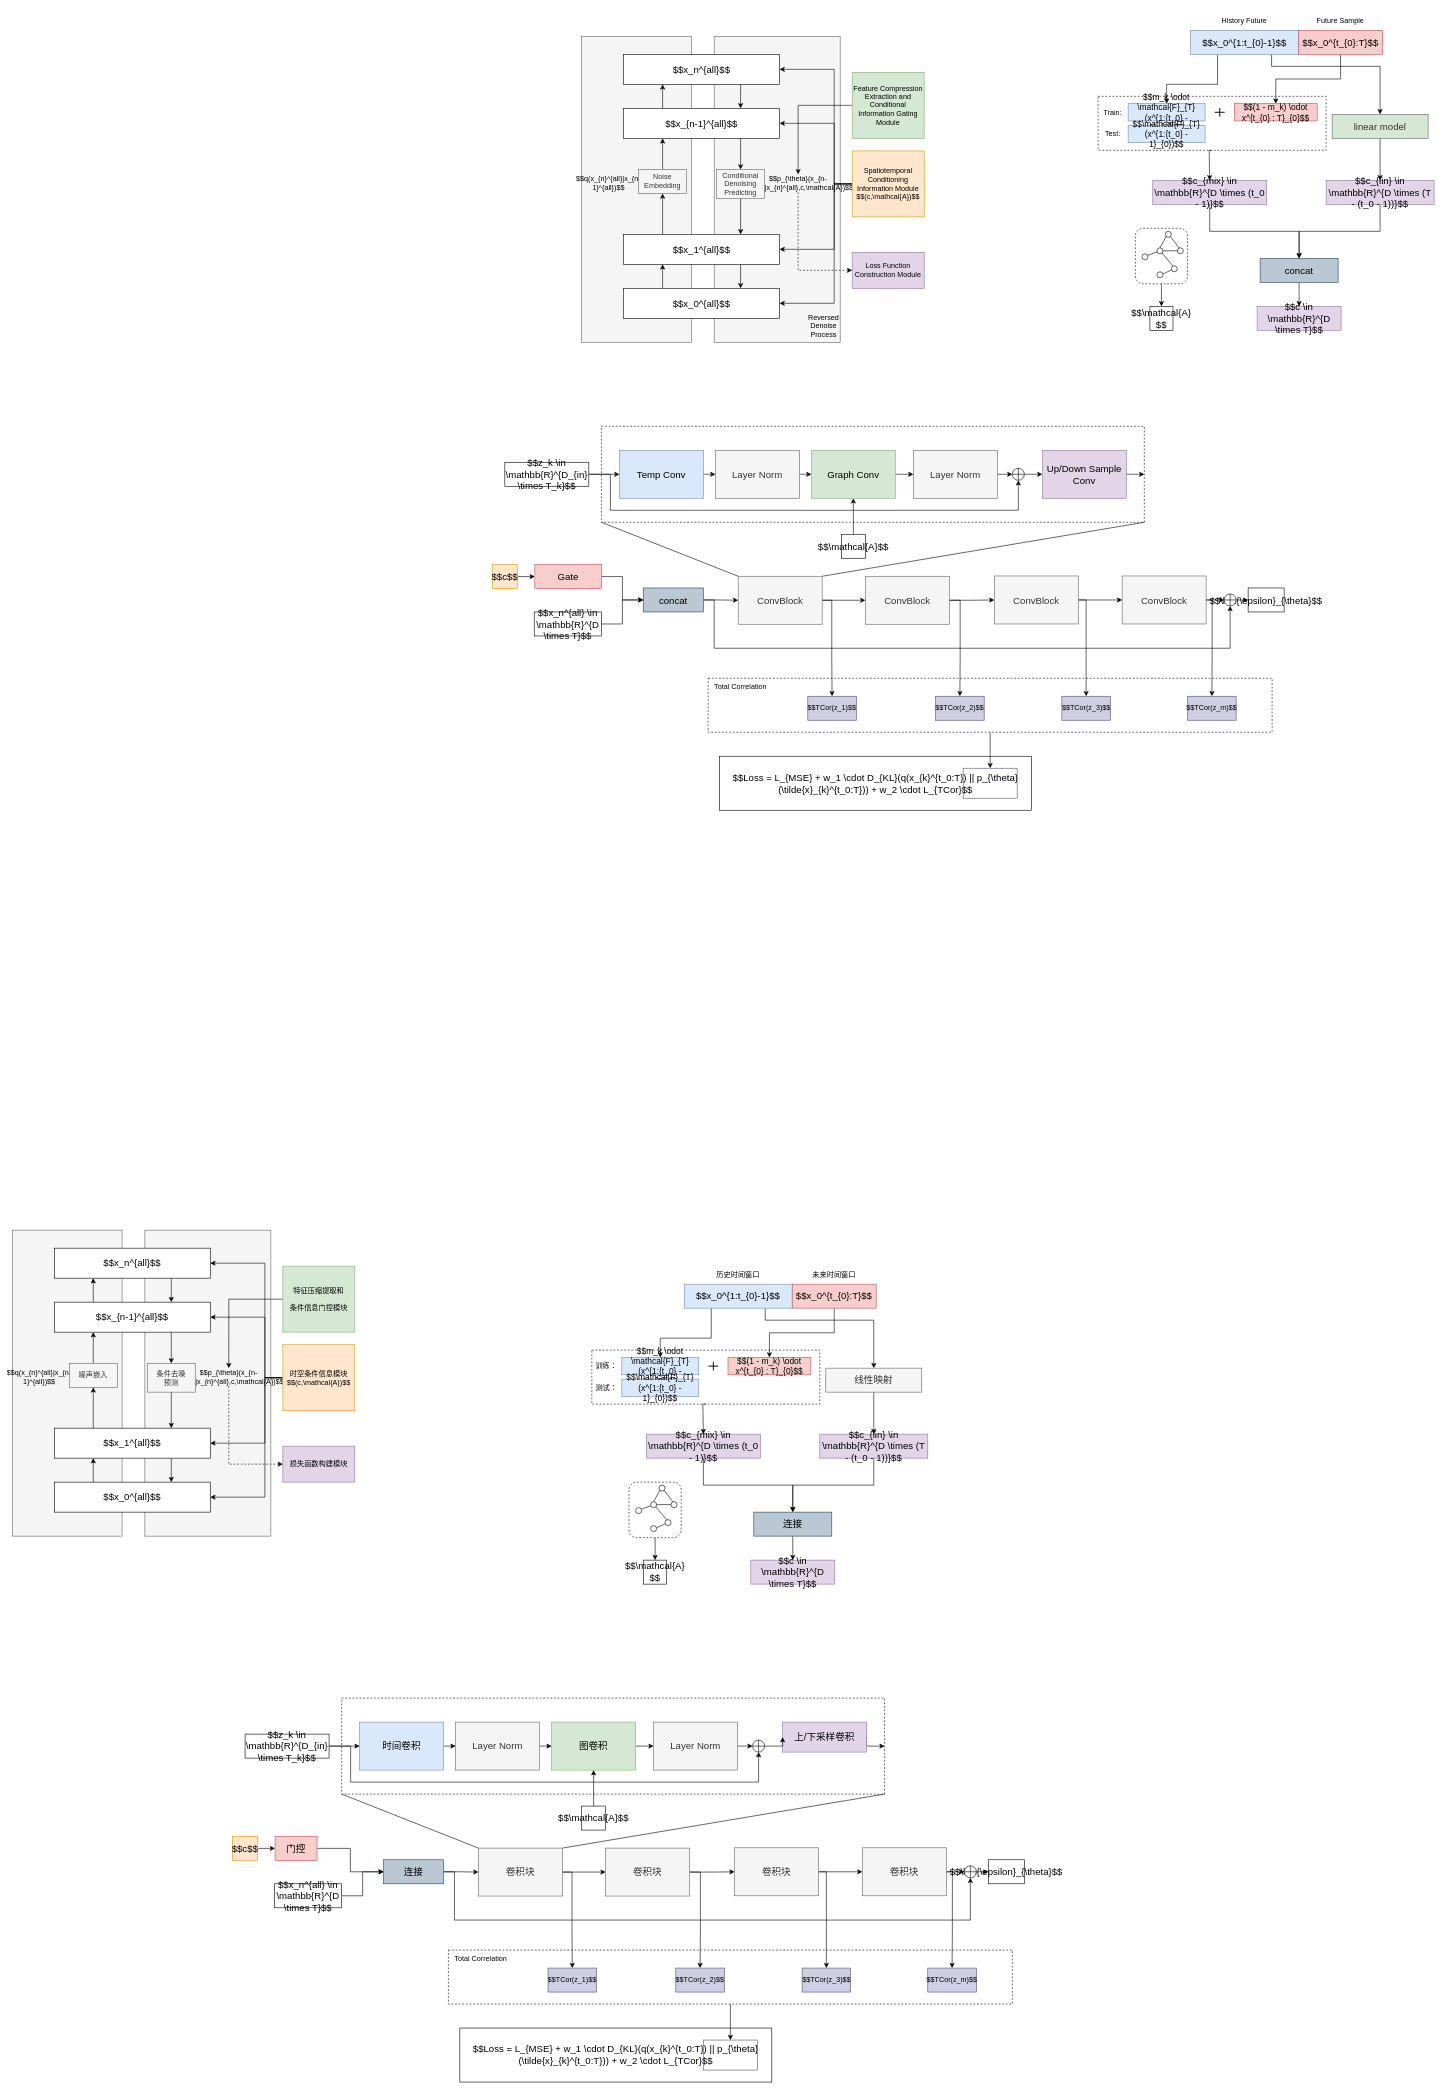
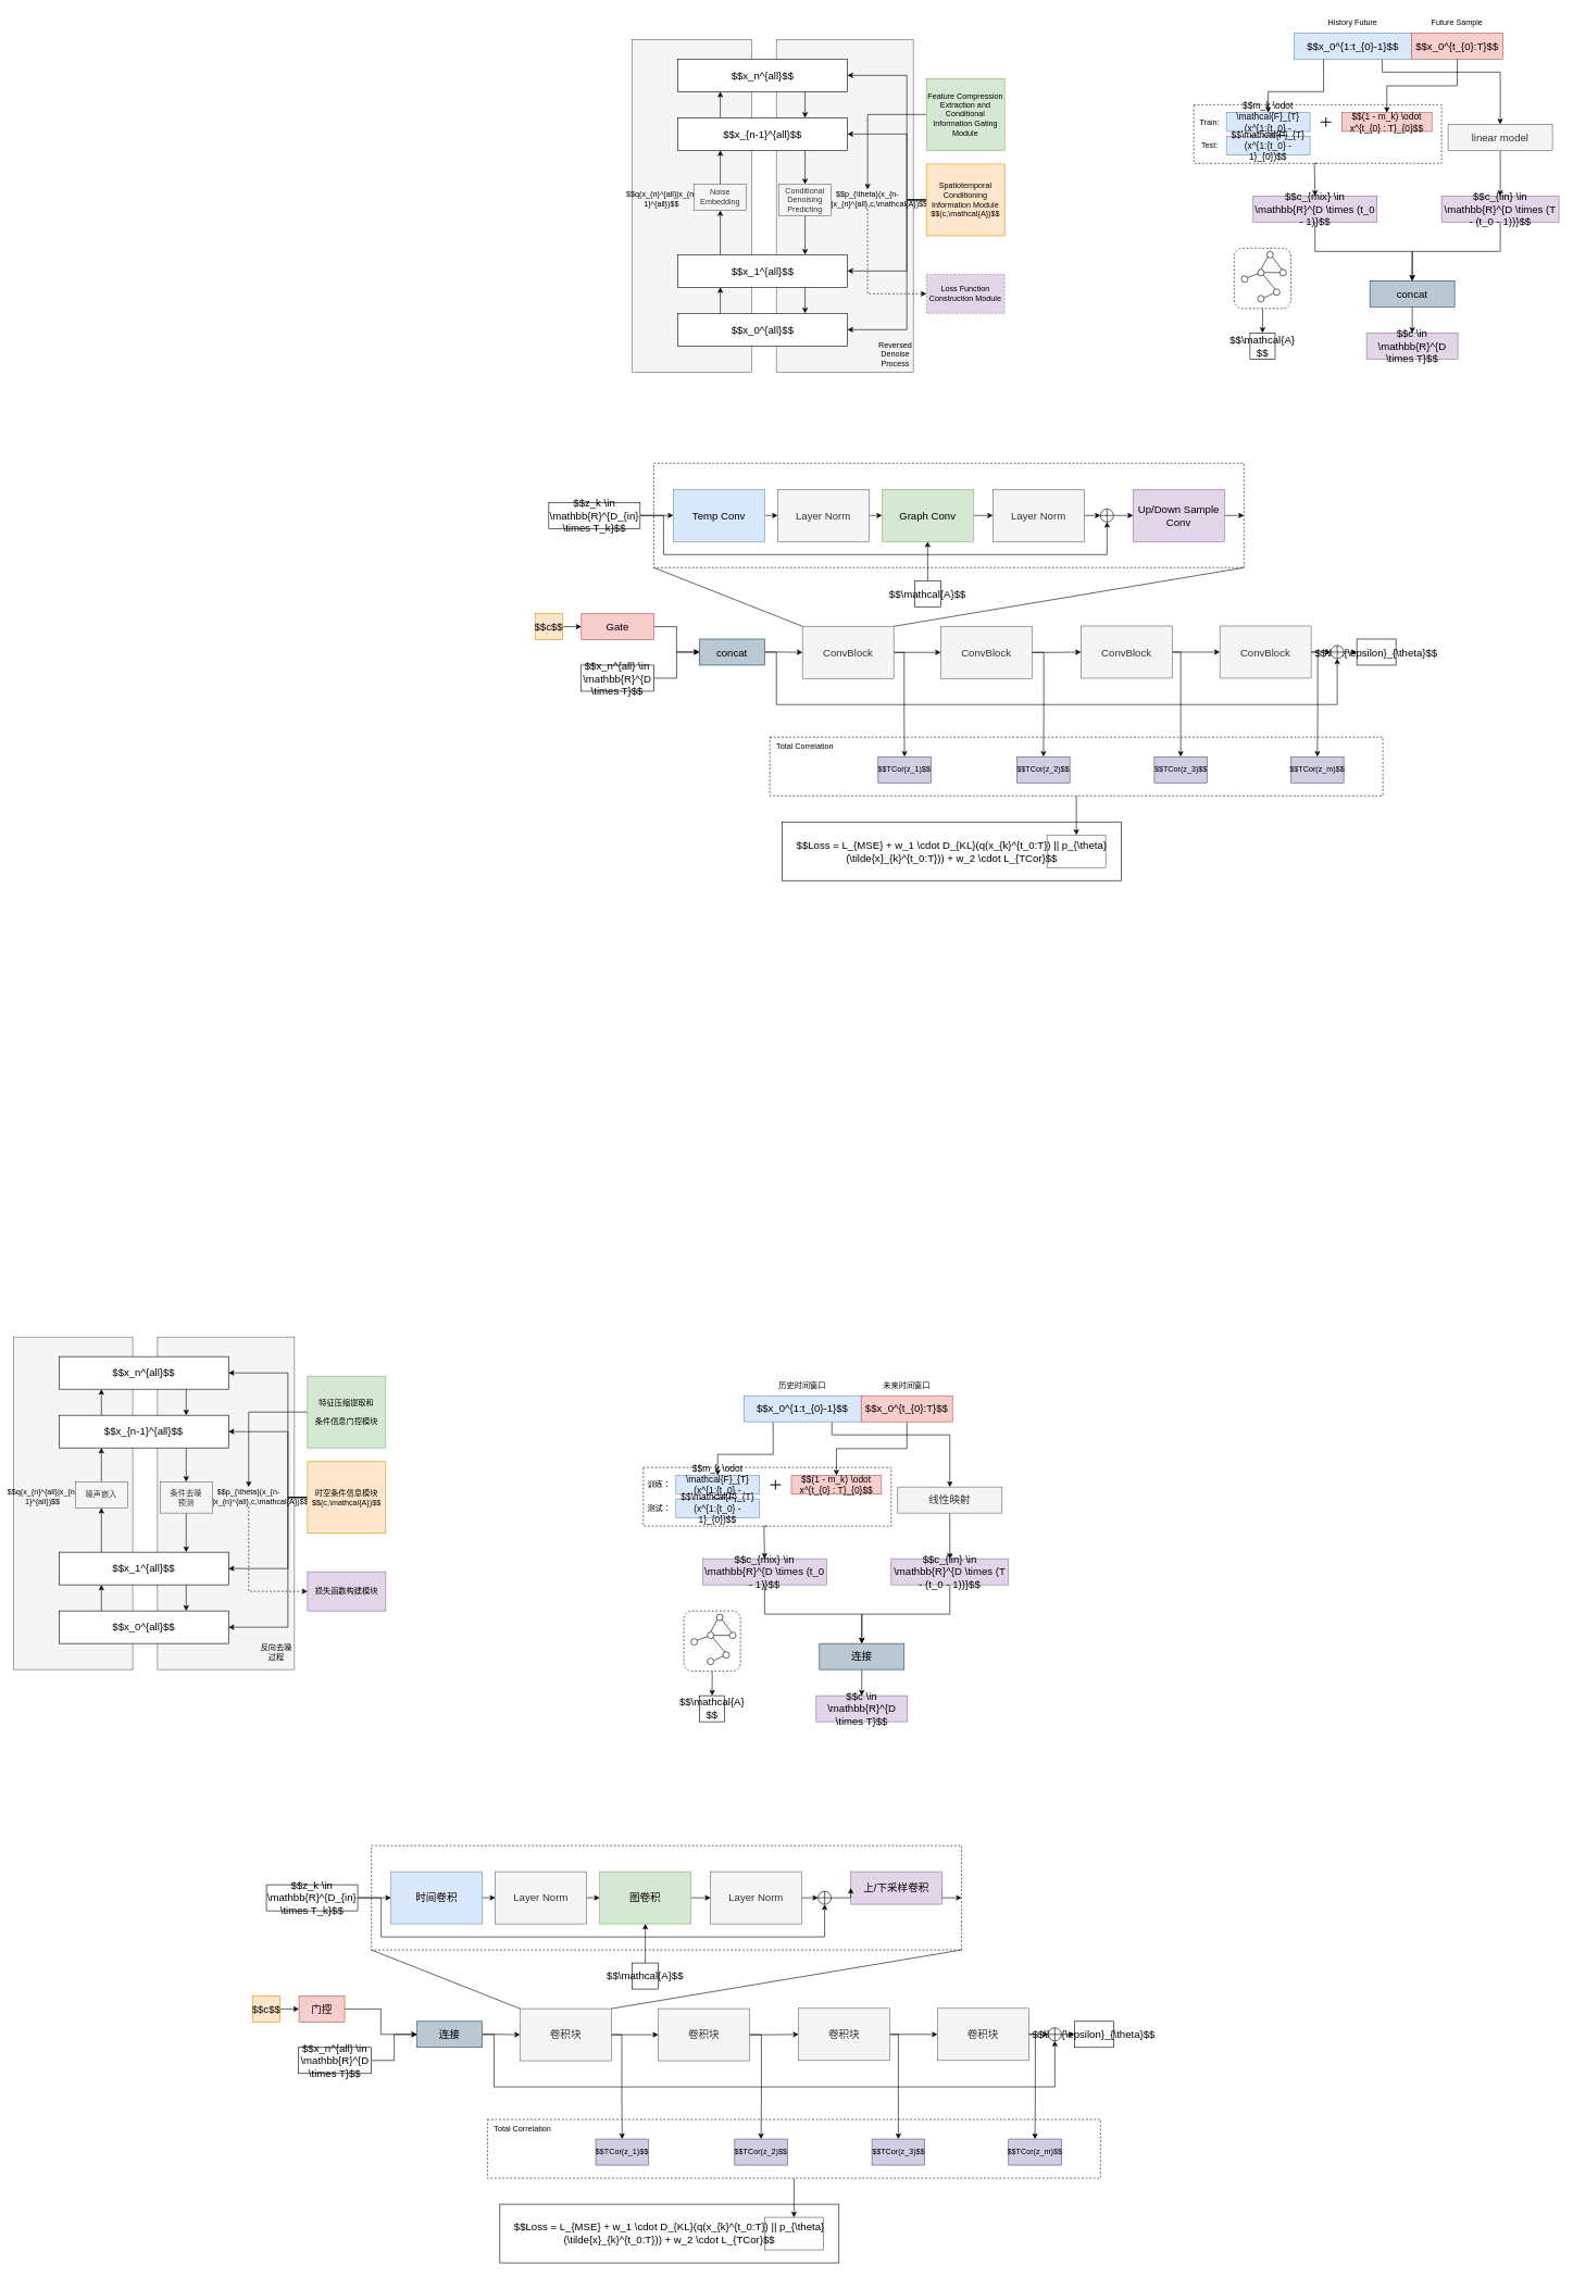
- <mxCell id="32" value="linear model" style="rounded=0;whiteSpace=wrap;html=1;fontSize=16;fillColor=#d5e8d4;strokeColor=#666666;fontColor=#333333;" parent="1" vertex="1"><mxGeometry x="2220" y="190" width="160" height="40" as="geometry" /></mxCell>
+ <mxCell id="32" value="linear model" style="rounded=0;whiteSpace=wrap;html=1;fontSize=16;fillColor=#f5f5f5;strokeColor=#666666;fontColor=#333333;" parent="1" vertex="1"><mxGeometry x="2220" y="190" width="160" height="40" as="geometry" /></mxCell>
- <mxCell id="59" value="&lt;p&gt;Loss Function Construction Module&lt;/p&gt;" style="rounded=0;whiteSpace=wrap;html=1;fillColor=#e1d5e7;strokeColor=#9673a6;" parent="1" vertex="1"><mxGeometry x="1420" y="420" width="120" height="60" as="geometry" /></mxCell>
+ <mxCell id="59" value="&lt;p&gt;Loss Function Construction Module&lt;/p&gt;" style="rounded=0;whiteSpace=wrap;html=1;fillColor=#e1d5e7;strokeColor=#9673a6;dashed=1;" parent="1" vertex="1"><mxGeometry x="1420" y="420" width="120" height="60" as="geometry" /></mxCell>
+ <mxCell id="128" value="反向去噪过程" style="text;html=1;align=center;verticalAlign=middle;whiteSpace=wrap;rounded=0;horizontal=1;" vertex="1" parent="126"><mxGeometry x="155.21" y="455" width="54.79" height="55" as="geometry" /></mxCell>
